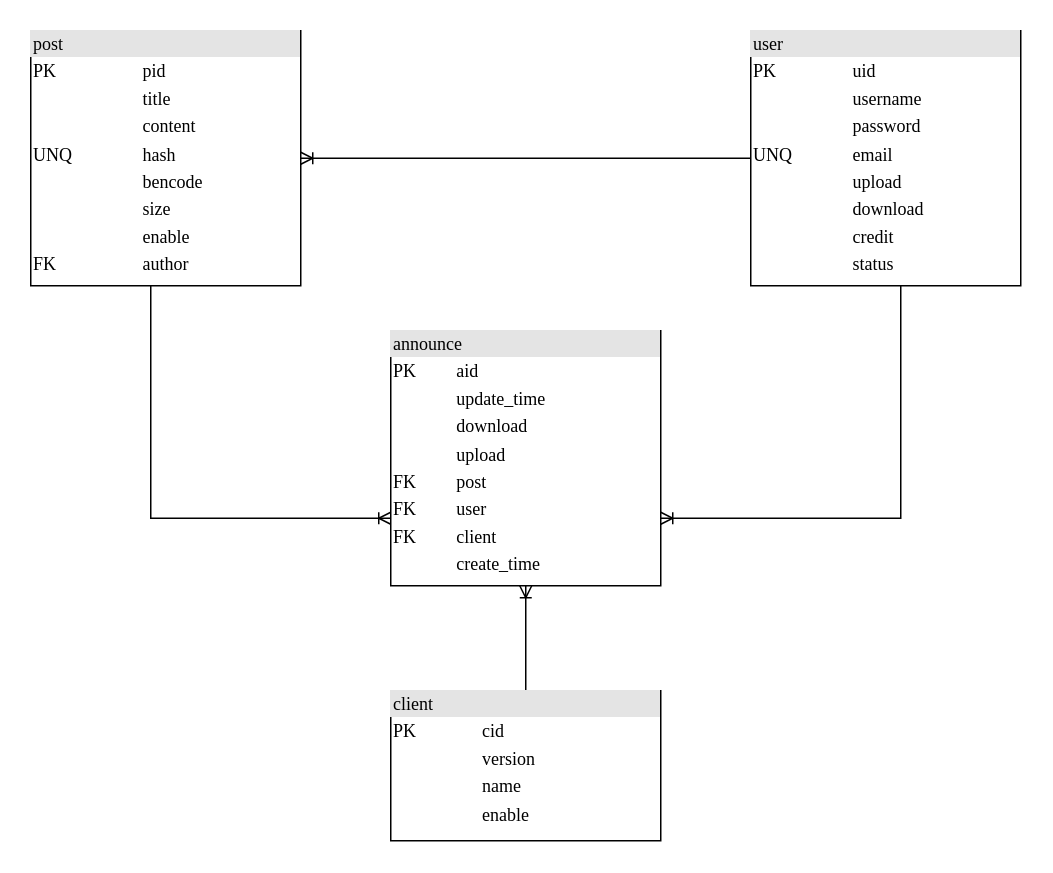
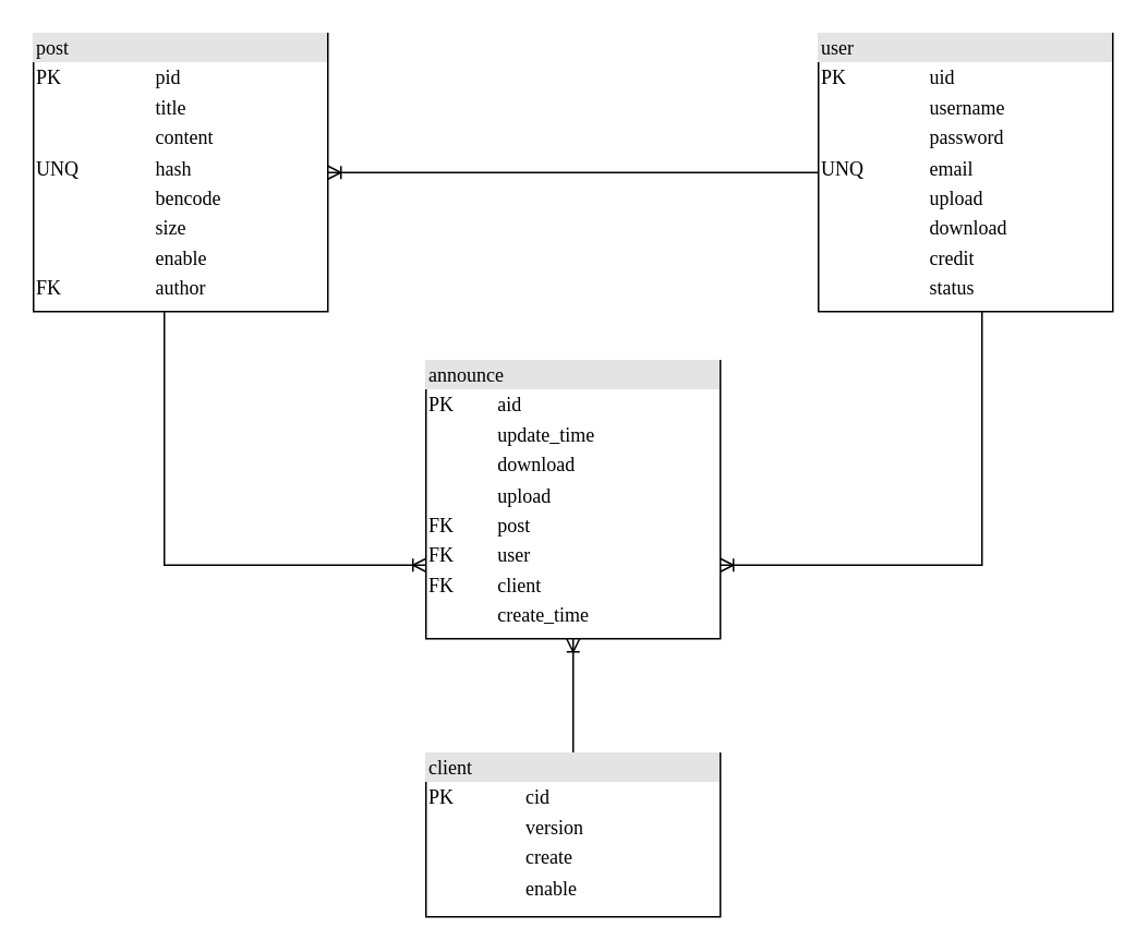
- <mxCell id="8" value="&lt;div style=&quot;box-sizing: border-box ; width: 100% ; background: #e4e4e4 ; padding: 2px&quot;&gt;client&lt;/div&gt;&lt;table style=&quot;width: 100% ; font-size: 1em&quot; cellpadding=&quot;2&quot; cellspacing=&quot;0&quot;&gt;&lt;tbody&gt;&lt;tr&gt;&lt;td&gt;PK&lt;/td&gt;&lt;td&gt;cid&lt;/td&gt;&lt;/tr&gt;&lt;tr&gt;&lt;td&gt;&lt;br&gt;&lt;/td&gt;&lt;td&gt;version&lt;/td&gt;&lt;/tr&gt;&lt;tr&gt;&lt;td&gt;&lt;/td&gt;&lt;td&gt;name&lt;/td&gt;&lt;/tr&gt;&lt;tr&gt;&lt;td&gt;&lt;br&gt;&lt;/td&gt;&lt;td&gt;enable&lt;/td&gt;&lt;/tr&gt;&lt;tr&gt;&lt;td&gt;&lt;br&gt;&lt;/td&gt;&lt;td&gt;&lt;br&gt;&lt;/td&gt;&lt;/tr&gt;&lt;tr&gt;&lt;td&gt;&lt;/td&gt;&lt;td&gt;&lt;/td&gt;&lt;/tr&gt;&lt;tr&gt;&lt;td&gt;&lt;/td&gt;&lt;td&gt;&lt;/td&gt;&lt;/tr&gt;&lt;/tbody&gt;&lt;/table&gt;" style="verticalAlign=top;align=left;overflow=fill;html=1;rounded=0;shadow=0;comic=0;labelBackgroundColor=none;strokeColor=#000000;strokeWidth=1;fillColor=#ffffff;fontFamily=Verdana;fontSize=12;fontColor=#000000;" vertex="1" parent="1"><mxGeometry x="260" y="460" width="180" height="100" as="geometry" /></mxCell>
+ <mxCell id="8" value="&lt;div style=&quot;box-sizing: border-box ; width: 100% ; background: #e4e4e4 ; padding: 2px&quot;&gt;client&lt;/div&gt;&lt;table style=&quot;width: 100% ; font-size: 1em&quot; cellpadding=&quot;2&quot; cellspacing=&quot;0&quot;&gt;&lt;tbody&gt;&lt;tr&gt;&lt;td&gt;PK&lt;/td&gt;&lt;td&gt;cid&lt;/td&gt;&lt;/tr&gt;&lt;tr&gt;&lt;td&gt;&lt;br&gt;&lt;/td&gt;&lt;td&gt;version&lt;/td&gt;&lt;/tr&gt;&lt;tr&gt;&lt;td&gt;&lt;/td&gt;&lt;td&gt;create&lt;/td&gt;&lt;/tr&gt;&lt;tr&gt;&lt;td&gt;&lt;br&gt;&lt;/td&gt;&lt;td&gt;enable&lt;/td&gt;&lt;/tr&gt;&lt;tr&gt;&lt;td&gt;&lt;br&gt;&lt;/td&gt;&lt;td&gt;&lt;br&gt;&lt;/td&gt;&lt;/tr&gt;&lt;tr&gt;&lt;td&gt;&lt;/td&gt;&lt;td&gt;&lt;/td&gt;&lt;/tr&gt;&lt;tr&gt;&lt;td&gt;&lt;/td&gt;&lt;td&gt;&lt;/td&gt;&lt;/tr&gt;&lt;/tbody&gt;&lt;/table&gt;" style="verticalAlign=top;align=left;overflow=fill;html=1;rounded=0;shadow=0;comic=0;labelBackgroundColor=none;strokeColor=#000000;strokeWidth=1;fillColor=#ffffff;fontFamily=Verdana;fontSize=12;fontColor=#000000;" vertex="1" parent="1"><mxGeometry x="260" y="460" width="180" height="100" as="geometry" /></mxCell>
